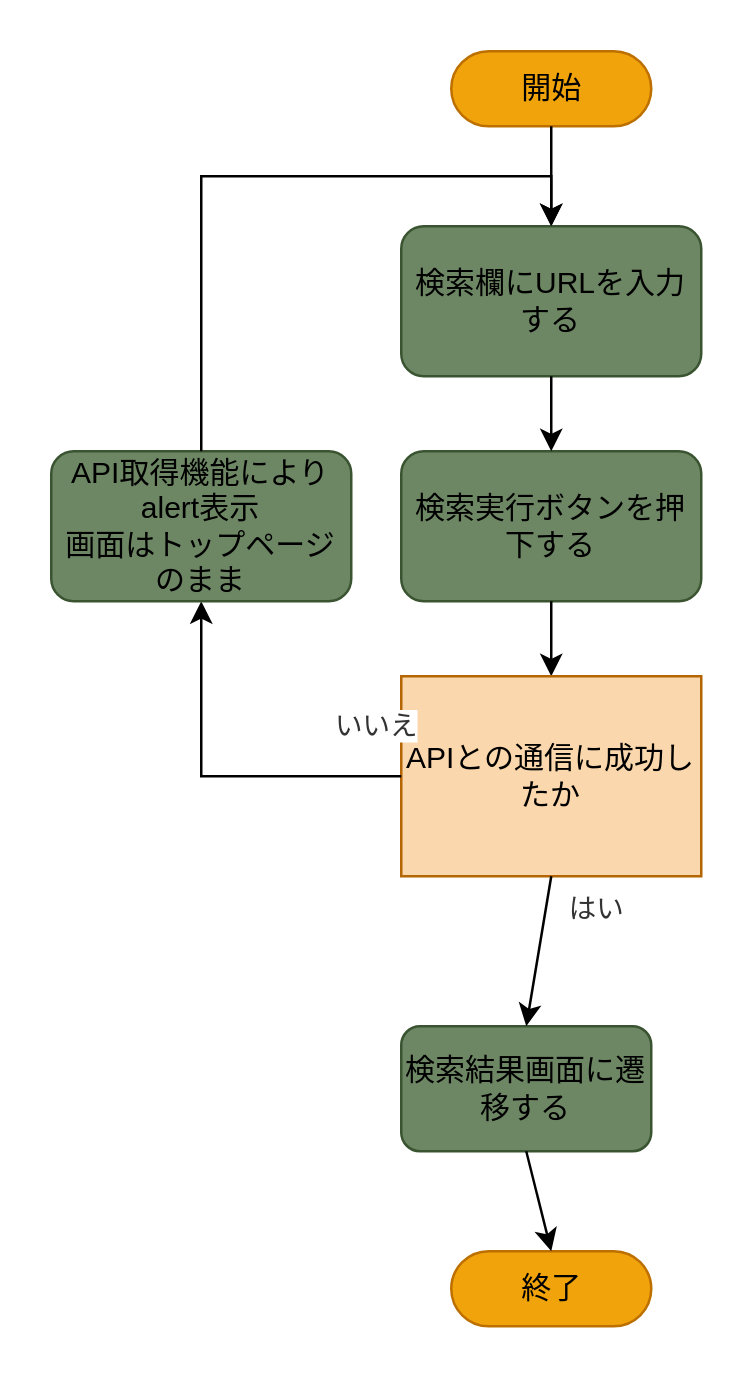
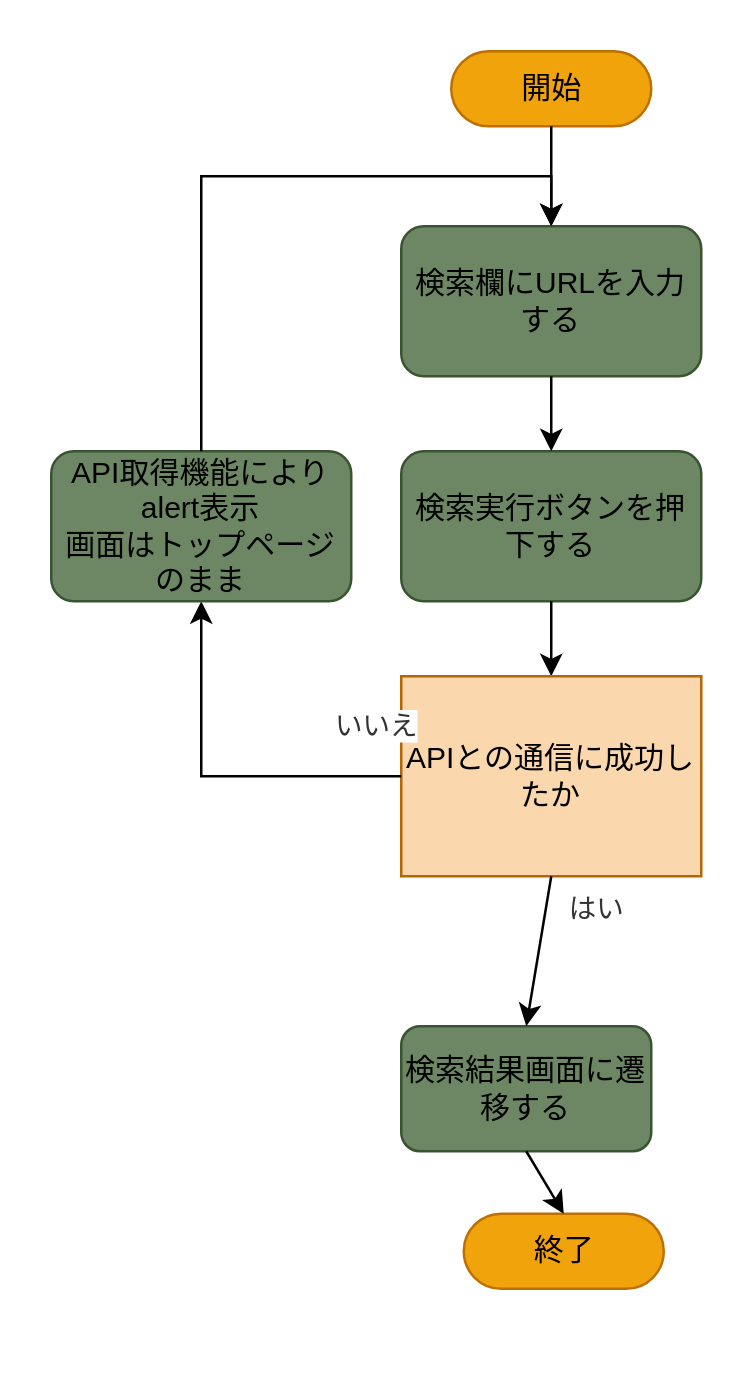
- <mxCell id="9" value="終了" style="html=1;dashed=0;whitespace=wrap;shape=mxgraph.dfd.start;fillColor=#f0a30a;strokeColor=#BD7000;fontColor=#000000;" parent="1" vertex="1"><mxGeometry x="180" y="500" width="80" height="30" as="geometry" /></mxCell>
+ <mxCell id="9" value="終了" style="html=1;dashed=0;whitespace=wrap;shape=mxgraph.dfd.start;fillColor=#f0a30a;strokeColor=#BD7000;fontColor=#000000;" parent="1" vertex="1"><mxGeometry x="185" y="485" width="80" height="30" as="geometry" /></mxCell>
